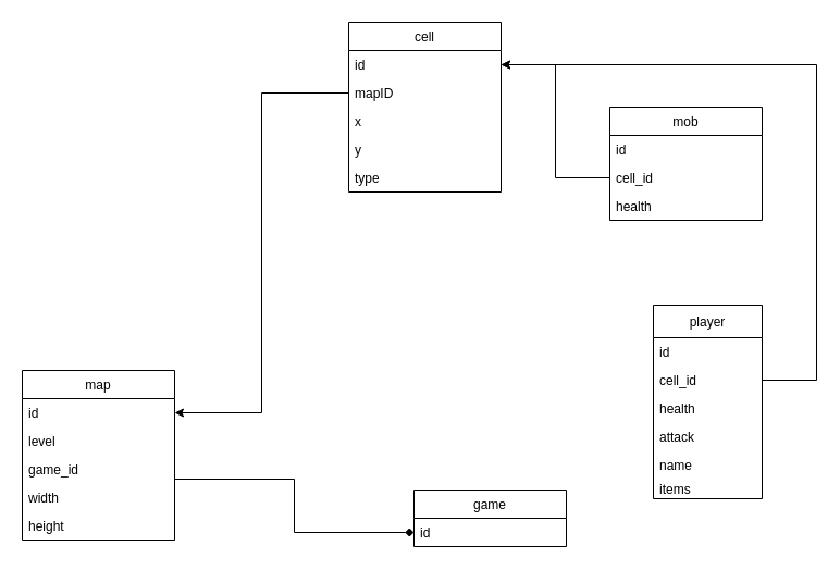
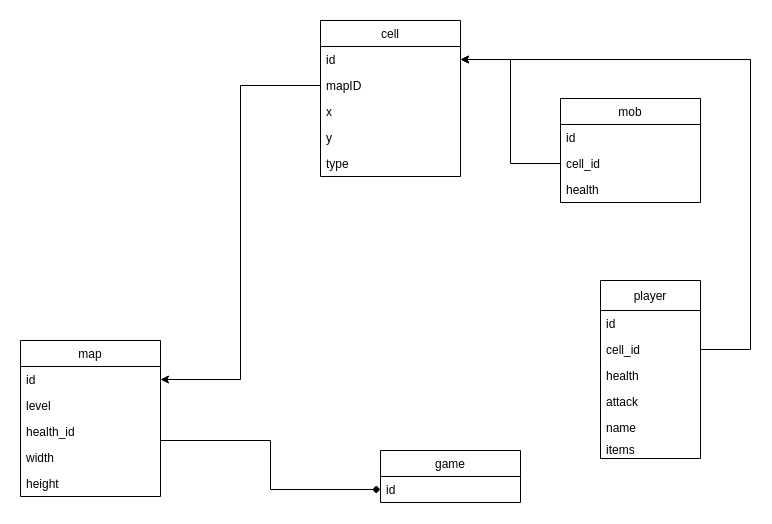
- <mxCell id="5" value="game_id" style="text;strokeColor=none;fillColor=none;align=left;verticalAlign=top;spacingLeft=4;spacingRight=4;overflow=hidden;rotatable=0;points=[[0,0.5],[1,0.5]];portConstraint=eastwest;" parent="2" vertex="1"><mxGeometry y="78" width="140" height="26" as="geometry" /></mxCell>
+ <mxCell id="5" value="health_id" style="text;strokeColor=none;fillColor=none;align=left;verticalAlign=top;spacingLeft=4;spacingRight=4;overflow=hidden;rotatable=0;points=[[0,0.5],[1,0.5]];portConstraint=eastwest;" parent="2" vertex="1"><mxGeometry y="78" width="140" height="26" as="geometry" /></mxCell>
